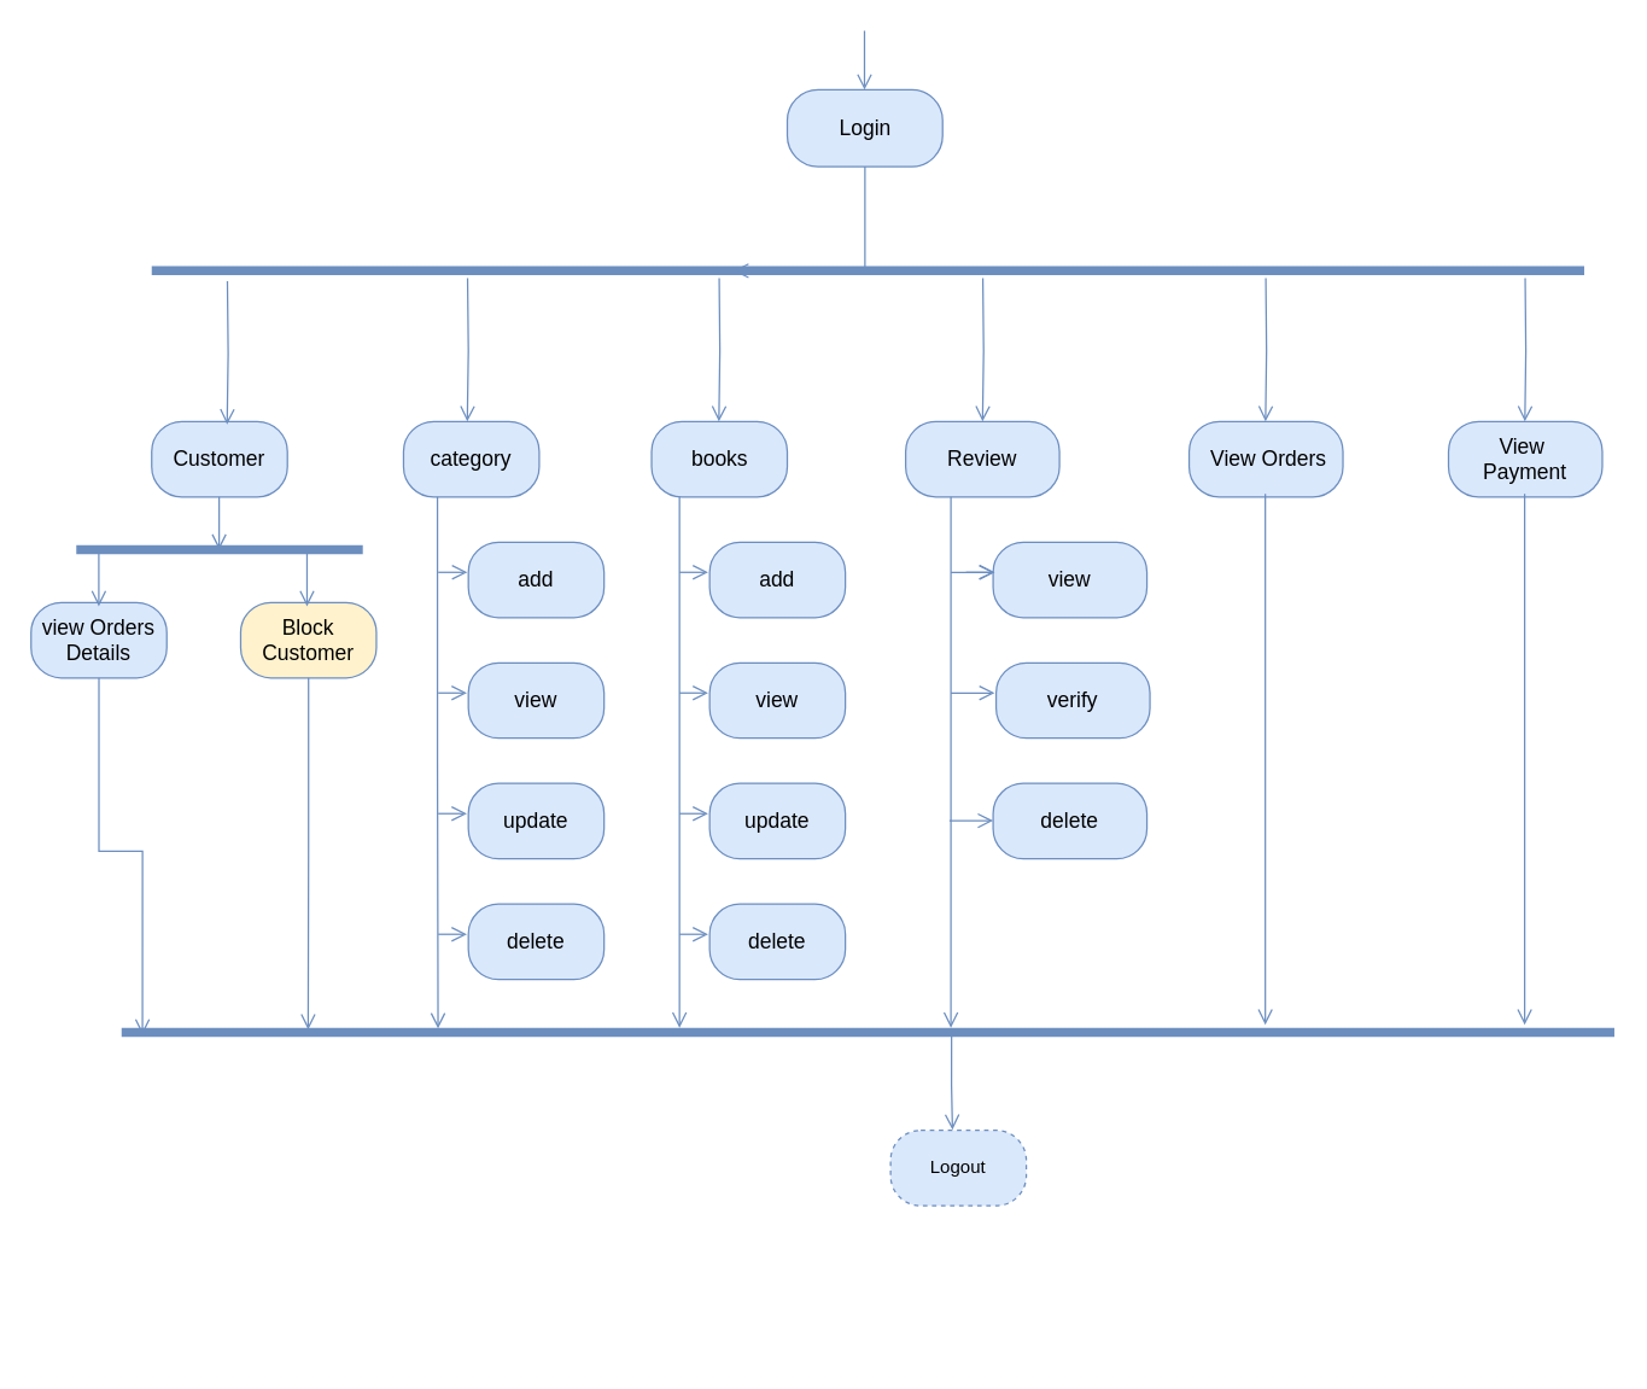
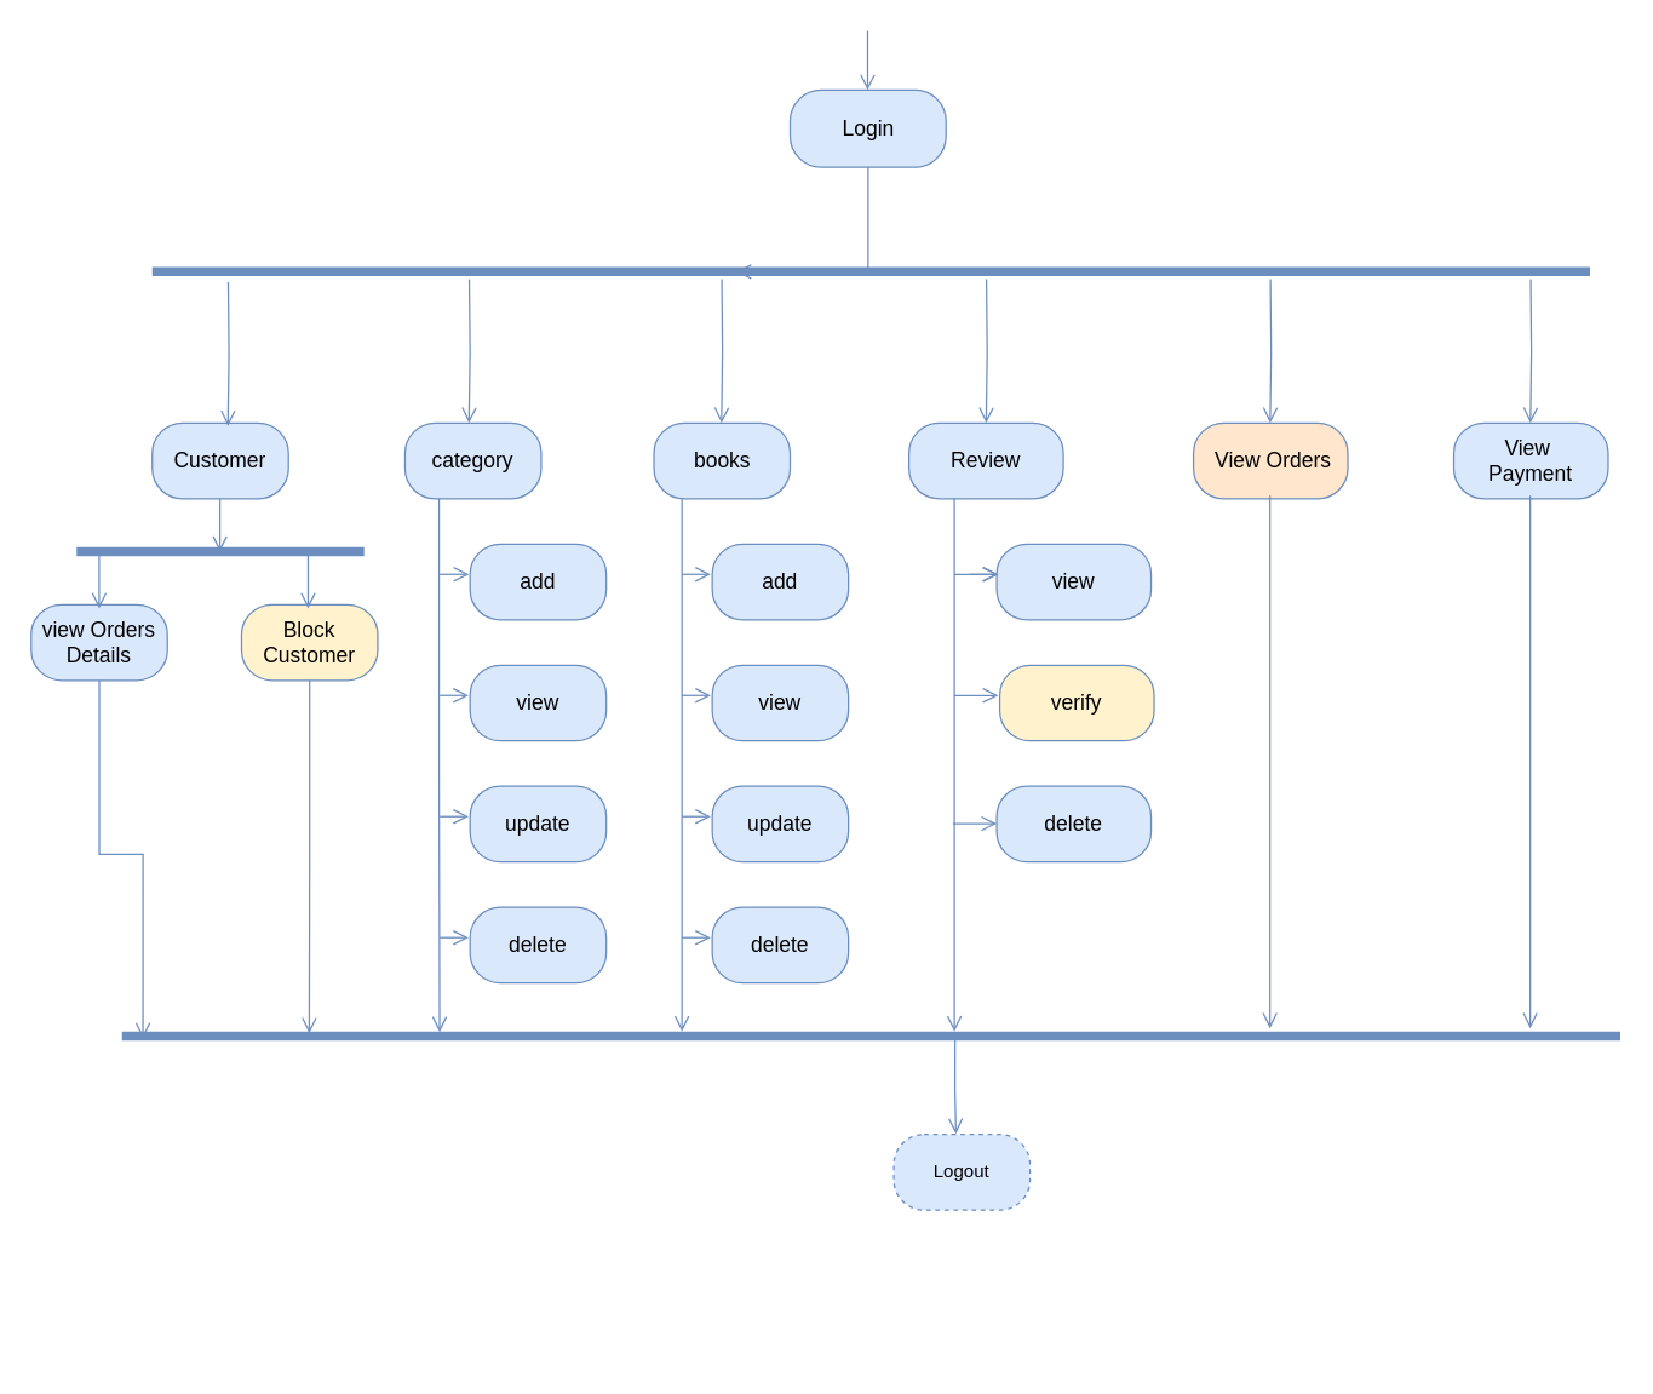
- <mxCell id="7" value="&lt;div&gt;&lt;span style=&quot;font-size: 14px;&quot;&gt;&amp;nbsp;View Orders&lt;/span&gt;&lt;/div&gt;" style="rounded=1;whiteSpace=wrap;html=1;arcSize=40;fillColor=#dae8fc;strokeColor=#6c8ebf;" parent="1" vertex="1"><mxGeometry x="788" y="279" width="102" height="50" as="geometry" /></mxCell>
+ <mxCell id="7" value="&lt;div&gt;&lt;span style=&quot;font-size: 14px;&quot;&gt;&amp;nbsp;View Orders&lt;/span&gt;&lt;/div&gt;" style="rounded=1;whiteSpace=wrap;html=1;arcSize=40;fillColor=#ffe6cc;strokeColor=#6c8ebf;" parent="1" vertex="1"><mxGeometry x="788" y="279" width="102" height="50" as="geometry" /></mxCell>
- <mxCell id="28" value="&lt;div&gt;&lt;span style=&quot;font-size: 14px;&quot;&gt;verify&lt;/span&gt;&lt;/div&gt;" style="rounded=1;whiteSpace=wrap;html=1;arcSize=40;fillColor=#dae8fc;strokeColor=#6c8ebf;" parent="1" vertex="1"><mxGeometry x="660" y="439" width="102" height="50" as="geometry" /></mxCell>
+ <mxCell id="28" value="&lt;div&gt;&lt;span style=&quot;font-size: 14px;&quot;&gt;verify&lt;/span&gt;&lt;/div&gt;" style="rounded=1;whiteSpace=wrap;html=1;arcSize=40;fillColor=#fff2cc;strokeColor=#6c8ebf;" parent="1" vertex="1"><mxGeometry x="660" y="439" width="102" height="50" as="geometry" /></mxCell>
